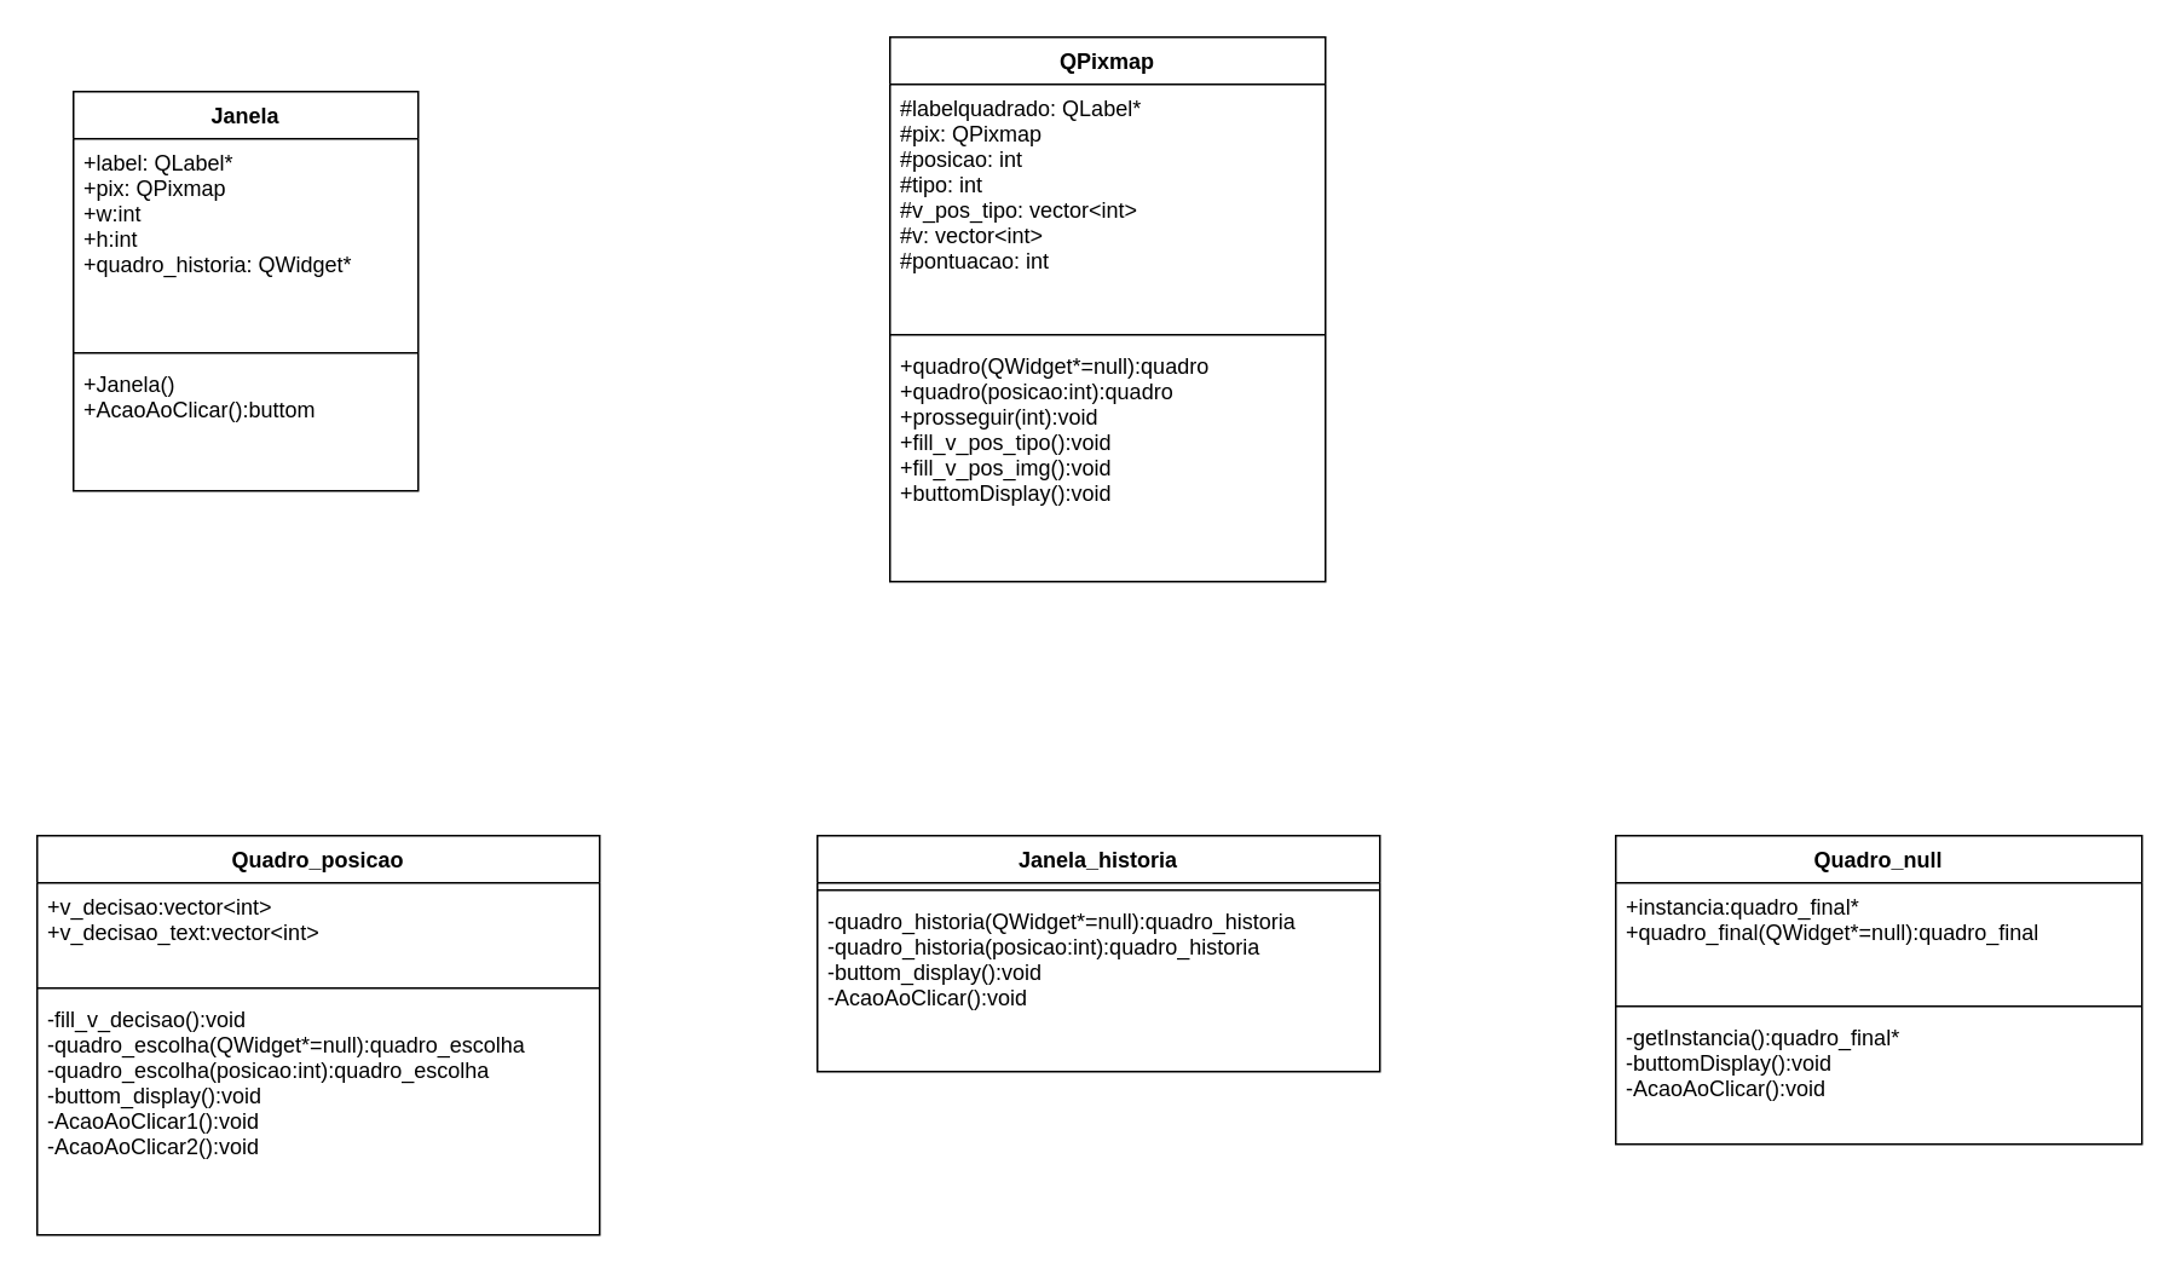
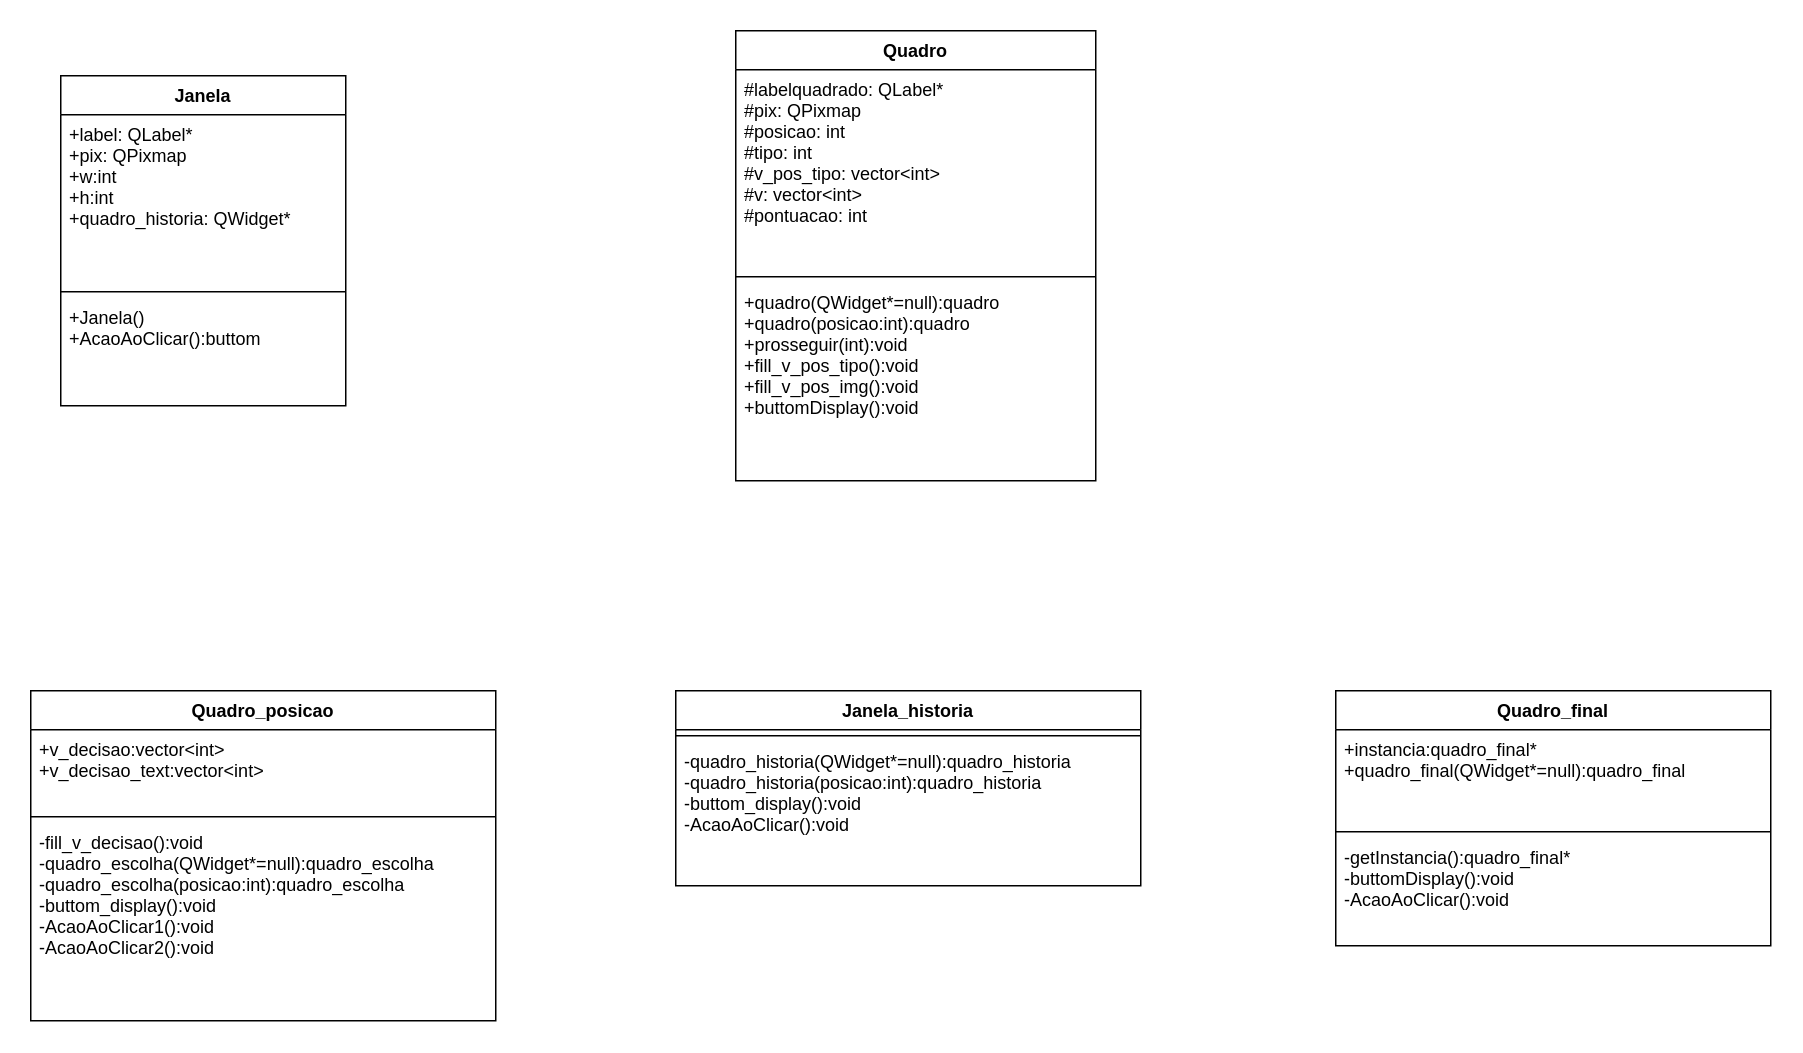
- <mxCell id="2" value="QPixmap" style="swimlane;fontStyle=1;align=center;verticalAlign=top;childLayout=stackLayout;horizontal=1;startSize=26;horizontalStack=0;resizeParent=1;resizeParentMax=0;resizeLast=0;collapsible=1;marginBottom=0;" vertex="1" parent="1"><mxGeometry x="490" y="20" width="240" height="300" as="geometry" /></mxCell>
+ <mxCell id="2" value="Quadro" style="swimlane;fontStyle=1;align=center;verticalAlign=top;childLayout=stackLayout;horizontal=1;startSize=26;horizontalStack=0;resizeParent=1;resizeParentMax=0;resizeLast=0;collapsible=1;marginBottom=0;" vertex="1" parent="1"><mxGeometry x="490" y="20" width="240" height="300" as="geometry" /></mxCell>
- <mxCell id="13" value="Quadro_null" style="swimlane;fontStyle=1;align=center;verticalAlign=top;childLayout=stackLayout;horizontal=1;startSize=26;horizontalStack=0;resizeParent=1;resizeParentMax=0;resizeLast=0;collapsible=1;marginBottom=0;" vertex="1" parent="1"><mxGeometry x="890" y="460" width="290" height="170" as="geometry" /></mxCell>
+ <mxCell id="13" value="Quadro_final" style="swimlane;fontStyle=1;align=center;verticalAlign=top;childLayout=stackLayout;horizontal=1;startSize=26;horizontalStack=0;resizeParent=1;resizeParentMax=0;resizeLast=0;collapsible=1;marginBottom=0;" vertex="1" parent="1"><mxGeometry x="890" y="460" width="290" height="170" as="geometry" /></mxCell>
